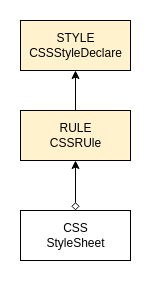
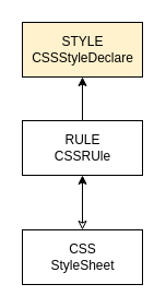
- <mxCell id="5" value="RULE&lt;br&gt;CSSRUle" style="html=1;fillColor=#fff2cc;" vertex="1" parent="1"><mxGeometry x="20" y="110" width="110" height="50" as="geometry" /></mxCell>
+ <mxCell id="5" value="RULE&lt;br&gt;CSSRUle" style="html=1;" vertex="1" parent="1"><mxGeometry x="20" y="110" width="110" height="50" as="geometry" /></mxCell>
- <mxCell id="4" style="edgeStyle=none;rounded=0;orthogonalLoop=1;jettySize=auto;html=1;exitX=0.5;exitY=1;exitDx=0;exitDy=0;entryX=0.5;entryY=0;entryDx=0;entryDy=0;endArrow=diamond;endFill=0;startArrow=classic;startFill=1;" edge="1" parent="1" source="5" target="6"><mxGeometry relative="1" as="geometry" /></mxCell>
+ <mxCell id="4" style="edgeStyle=none;rounded=0;orthogonalLoop=1;jettySize=auto;html=1;exitX=0.5;exitY=1;exitDx=0;exitDy=0;entryX=0.5;entryY=0;entryDx=0;entryDy=0;endArrow=classic;endFill=0;startArrow=classic;startFill=1;" edge="1" parent="1" source="5" target="6"><mxGeometry relative="1" as="geometry" /></mxCell>
